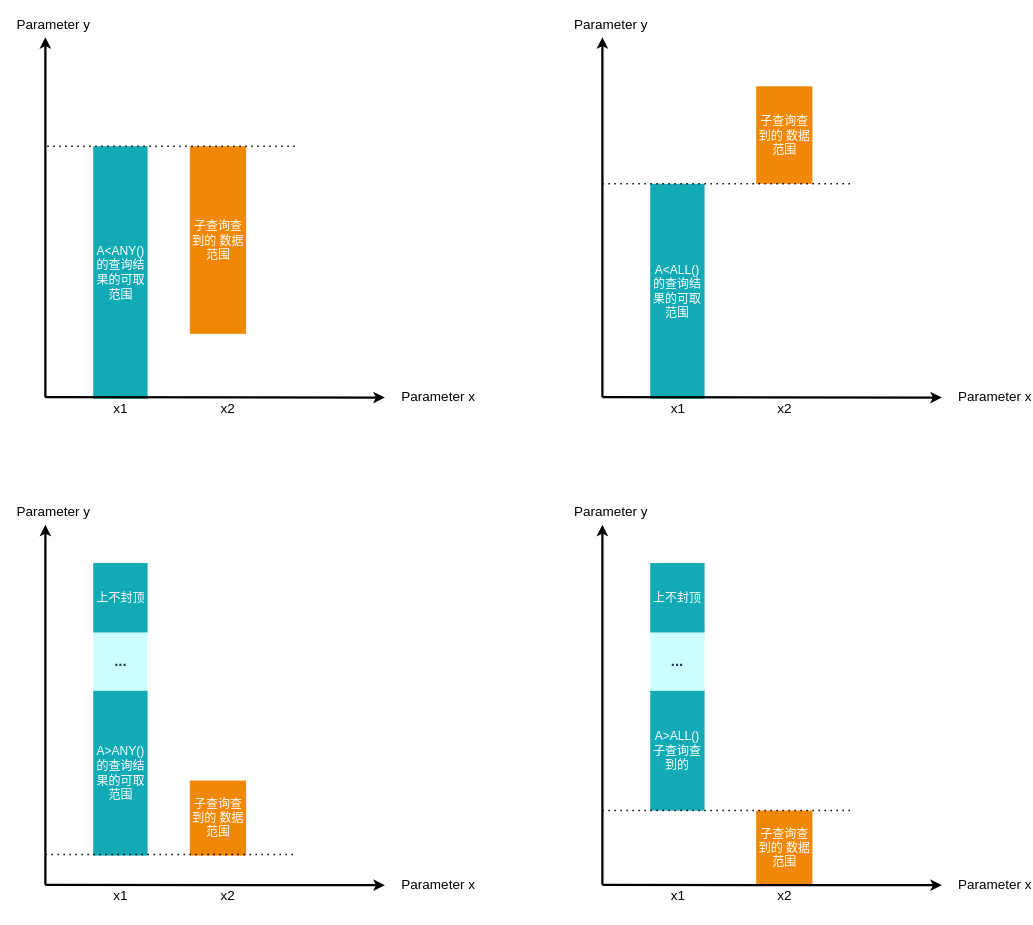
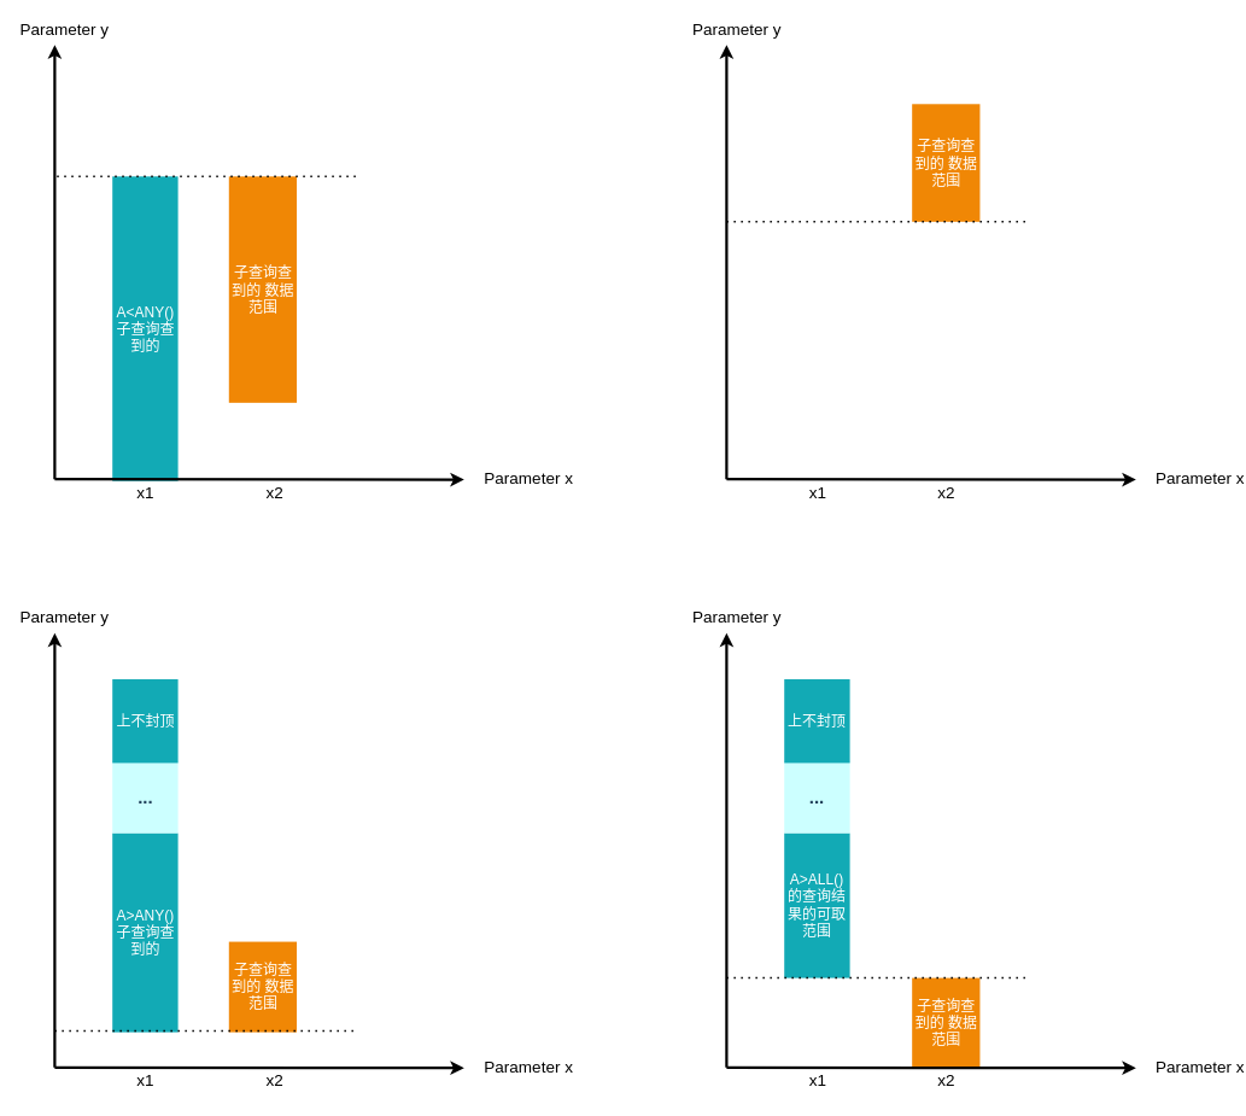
- <mxCell id="2" value="&lt;font style=&quot;font-size: 16px;&quot; color=&quot;#ffffff&quot;&gt;A&amp;lt;ANY()&lt;br&gt;的查询结果的可取范围&lt;/font&gt;" style="whiteSpace=wrap;fillColor=#12AAB5;gradientColor=none;gradientDirection=east;strokeColor=none;html=1;fontColor=#23445d;" parent="1" vertex="1"><mxGeometry x="123.75" y="194.5" width="72.5" height="336.5" as="geometry" /></mxCell>
+ <mxCell id="2" value="&lt;font style=&quot;font-size: 16px;&quot; color=&quot;#ffffff&quot;&gt;A&amp;lt;ANY()&lt;br&gt;子查询查到的&lt;/font&gt;" style="whiteSpace=wrap;fillColor=#12AAB5;gradientColor=none;gradientDirection=east;strokeColor=none;html=1;fontColor=#23445d;" parent="1" vertex="1"><mxGeometry x="123.75" y="194.5" width="72.5" height="336.5" as="geometry" /></mxCell>
- <mxCell id="22" value="&lt;font style=&quot;font-size: 16px;&quot; color=&quot;#ffffff&quot;&gt;A&amp;lt;ALL()&lt;br&gt;的查询结果的可取范围&lt;/font&gt;" style="whiteSpace=wrap;fillColor=#12AAB5;gradientColor=none;gradientDirection=east;strokeColor=none;html=1;fontColor=#23445d;" parent="1" vertex="1"><mxGeometry x="866.25" y="244.5" width="72.5" height="286.5" as="geometry" /></mxCell>
- <mxCell id="31" value="&lt;font style=&quot;font-size: 16px;&quot; color=&quot;#ffffff&quot;&gt;A&amp;gt;ALL()&lt;br&gt;子查询查到的&lt;/font&gt;" style="whiteSpace=wrap;fillColor=#12AAB5;gradientColor=none;gradientDirection=east;strokeColor=none;html=1;fontColor=#23445d;" parent="1" vertex="1"><mxGeometry x="866.25" y="920" width="72.5" height="160" as="geometry" /></mxCell>
+ <mxCell id="31" value="&lt;font style=&quot;font-size: 16px;&quot; color=&quot;#ffffff&quot;&gt;A&amp;gt;ALL()&lt;br&gt;的查询结果的可取范围&lt;/font&gt;" style="whiteSpace=wrap;fillColor=#12AAB5;gradientColor=none;gradientDirection=east;strokeColor=none;html=1;fontColor=#23445d;" parent="1" vertex="1"><mxGeometry x="866.25" y="920" width="72.5" height="160" as="geometry" /></mxCell>
- <mxCell id="11" value="&lt;font style=&quot;font-size: 16px;&quot; color=&quot;#ffffff&quot;&gt;A&amp;gt;ANY()&lt;br&gt;的查询结果的可取范围&lt;/font&gt;" style="whiteSpace=wrap;fillColor=#12AAB5;gradientColor=none;gradientDirection=east;strokeColor=none;html=1;fontColor=#23445d;" parent="1" vertex="1"><mxGeometry x="123.75" y="920" width="72.5" height="220" as="geometry" /></mxCell>
+ <mxCell id="11" value="&lt;font style=&quot;font-size: 16px;&quot; color=&quot;#ffffff&quot;&gt;A&amp;gt;ANY()&lt;br&gt;子查询查到的&lt;/font&gt;" style="whiteSpace=wrap;fillColor=#12AAB5;gradientColor=none;gradientDirection=east;strokeColor=none;html=1;fontColor=#23445d;" parent="1" vertex="1"><mxGeometry x="123.75" y="920" width="72.5" height="220" as="geometry" /></mxCell>
